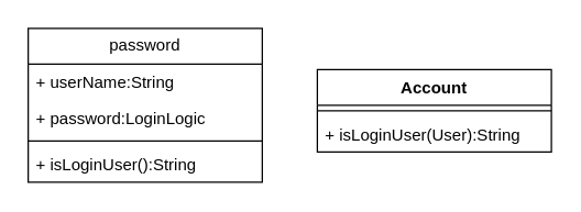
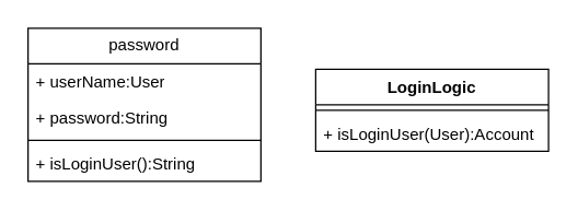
- <mxCell id="3" value="&lt;font style=&quot;vertical-align: inherit;&quot;&gt;&lt;font style=&quot;vertical-align: inherit;&quot;&gt;+ userName:String&lt;/font&gt;&lt;/font&gt;" style="text;strokeColor=none;fillColor=none;align=left;verticalAlign=top;spacingLeft=4;spacingRight=4;overflow=hidden;rotatable=0;points=[[0,0.5],[1,0.5]];portConstraint=eastwest;whiteSpace=wrap;html=1;" vertex="1" parent="2"><mxGeometry y="26" width="170" height="26" as="geometry" /></mxCell>
+ <mxCell id="3" value="&lt;font style=&quot;vertical-align: inherit;&quot;&gt;&lt;font style=&quot;vertical-align: inherit;&quot;&gt;+ userName:User&lt;/font&gt;&lt;/font&gt;" style="text;strokeColor=none;fillColor=none;align=left;verticalAlign=top;spacingLeft=4;spacingRight=4;overflow=hidden;rotatable=0;points=[[0,0.5],[1,0.5]];portConstraint=eastwest;whiteSpace=wrap;html=1;" vertex="1" parent="2"><mxGeometry y="26" width="170" height="26" as="geometry" /></mxCell>
- <mxCell id="7" value="&lt;font style=&quot;vertical-align: inherit;&quot;&gt;&lt;font style=&quot;vertical-align: inherit;&quot;&gt;&lt;font style=&quot;vertical-align: inherit;&quot;&gt;&lt;font style=&quot;vertical-align: inherit;&quot;&gt;Account&lt;/font&gt;&lt;/font&gt;&lt;/font&gt;&lt;/font&gt;" style="swimlane;fontStyle=1;align=center;verticalAlign=top;childLayout=stackLayout;horizontal=1;startSize=26;horizontalStack=0;resizeParent=1;resizeParentMax=0;resizeLast=0;collapsible=1;marginBottom=0;whiteSpace=wrap;html=1;" vertex="1" parent="1"><mxGeometry x="230" y="50" width="170" height="60" as="geometry" /></mxCell>
+ <mxCell id="7" value="&lt;font style=&quot;vertical-align: inherit;&quot;&gt;&lt;font style=&quot;vertical-align: inherit;&quot;&gt;&lt;font style=&quot;vertical-align: inherit;&quot;&gt;&lt;font style=&quot;vertical-align: inherit;&quot;&gt;LoginLogic&lt;/font&gt;&lt;/font&gt;&lt;/font&gt;&lt;/font&gt;" style="swimlane;fontStyle=1;align=center;verticalAlign=top;childLayout=stackLayout;horizontal=1;startSize=26;horizontalStack=0;resizeParent=1;resizeParentMax=0;resizeLast=0;collapsible=1;marginBottom=0;whiteSpace=wrap;html=1;" vertex="1" parent="1"><mxGeometry x="230" y="50" width="170" height="60" as="geometry" /></mxCell>
- <mxCell id="4" value="&lt;font style=&quot;vertical-align: inherit;&quot;&gt;&lt;font style=&quot;vertical-align: inherit;&quot;&gt;+ password:LoginLogic&lt;/font&gt;&lt;/font&gt;" style="text;strokeColor=none;fillColor=none;align=left;verticalAlign=top;spacingLeft=4;spacingRight=4;overflow=hidden;rotatable=0;points=[[0,0.5],[1,0.5]];portConstraint=eastwest;whiteSpace=wrap;html=1;" vertex="1" parent="2"><mxGeometry y="52" width="170" height="26" as="geometry" /></mxCell>
+ <mxCell id="4" value="&lt;font style=&quot;vertical-align: inherit;&quot;&gt;&lt;font style=&quot;vertical-align: inherit;&quot;&gt;+ password:String&lt;/font&gt;&lt;/font&gt;" style="text;strokeColor=none;fillColor=none;align=left;verticalAlign=top;spacingLeft=4;spacingRight=4;overflow=hidden;rotatable=0;points=[[0,0.5],[1,0.5]];portConstraint=eastwest;whiteSpace=wrap;html=1;" vertex="1" parent="2"><mxGeometry y="52" width="170" height="26" as="geometry" /></mxCell>
- <mxCell id="9" value="&lt;font style=&quot;vertical-align: inherit;&quot;&gt;&lt;font style=&quot;vertical-align: inherit;&quot;&gt;+ isLoginUser(User):String&lt;/font&gt;&lt;/font&gt;" style="text;strokeColor=none;fillColor=none;align=left;verticalAlign=top;spacingLeft=4;spacingRight=4;overflow=hidden;rotatable=0;points=[[0,0.5],[1,0.5]];portConstraint=eastwest;whiteSpace=wrap;html=1;" vertex="1" parent="7"><mxGeometry y="34" width="170" height="26" as="geometry" /></mxCell>
+ <mxCell id="9" value="&lt;font style=&quot;vertical-align: inherit;&quot;&gt;&lt;font style=&quot;vertical-align: inherit;&quot;&gt;+ isLoginUser(User):Account&lt;/font&gt;&lt;/font&gt;" style="text;strokeColor=none;fillColor=none;align=left;verticalAlign=top;spacingLeft=4;spacingRight=4;overflow=hidden;rotatable=0;points=[[0,0.5],[1,0.5]];portConstraint=eastwest;whiteSpace=wrap;html=1;" vertex="1" parent="7"><mxGeometry y="34" width="170" height="26" as="geometry" /></mxCell>
